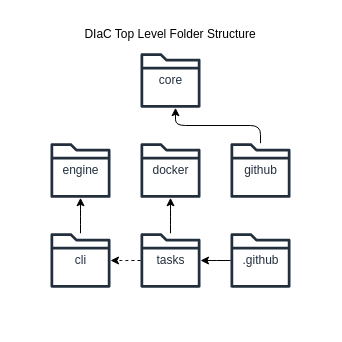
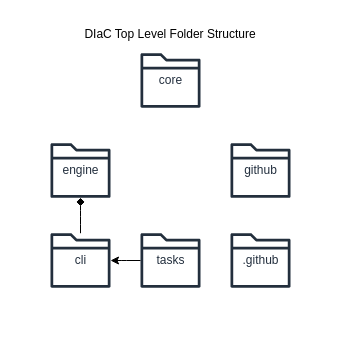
- <mxCell id="12" source="7" target="3" parent="1" edge="1" style="rounded=1;orthogonalLoop=1;jettySize=auto;html=1;edgeStyle=orthogonalEdgeStyle"><mxGeometry relative="1" as="geometry"><Array as="points"><mxPoint x="260" y="125" /><mxPoint x="175" y="125" /></Array></mxGeometry></mxCell>
- <mxCell style="shape=mxgraph.aws4.folder;fillColor=#232F3D;verticalLabelPosition=middle;verticalAlign=middle;align=center;aspect=fixed;sketch=0;outlineConnect=0;fontColor=#232F3E;gradientColor=none;strokeColor=none;dashed=0;fontSize=12;fontStyle=0;pointerEvents=1;html=1;labelPosition=center" id="6" parent="4" value="docker" vertex="1"><mxGeometry as="geometry" width="60" height="60" x="90" y="0" /></mxCell>
- <mxCell id="13" source="9" target="5" parent="1" edge="1" style="rounded=1;orthogonalLoop=1;jettySize=auto;html=1;edgeStyle=orthogonalEdgeStyle"><mxGeometry relative="1" as="geometry"><Array as="points"><mxPoint x="80" y="215" /><mxPoint x="80" y="215" /></Array></mxGeometry></mxCell>
+ <mxCell id="13" source="9" target="5" parent="1" edge="1" style="rounded=1;orthogonalLoop=1;jettySize=auto;html=1;edgeStyle=orthogonalEdgeStyle;endArrow=diamond;"><mxGeometry relative="1" as="geometry"><Array as="points"><mxPoint x="80" y="215" /><mxPoint x="80" y="215" /></Array></mxGeometry></mxCell>
- <mxCell id="15" source="10" target="6" parent="1" edge="1" style="rounded=1;orthogonalLoop=1;jettySize=auto;html=1;edgeStyle=orthogonalEdgeStyle"><mxGeometry relative="1" as="geometry"><Array as="points"><mxPoint x="170" y="215" /><mxPoint x="170" y="215" /></Array></mxGeometry></mxCell>
- <mxCell id="14" source="10" target="9" parent="1" edge="1" style="rounded=1;orthogonalLoop=1;jettySize=auto;html=1;edgeStyle=orthogonalEdgeStyle;dashed=1;"><mxGeometry relative="1" as="geometry"><Array as="points"><mxPoint x="125" y="260" /><mxPoint x="125" y="260" /></Array></mxGeometry></mxCell>
+ <mxCell id="14" source="10" target="9" parent="1" edge="1" style="rounded=1;orthogonalLoop=1;jettySize=auto;html=1;edgeStyle=orthogonalEdgeStyle"><mxGeometry relative="1" as="geometry"><Array as="points"><mxPoint x="125" y="260" /><mxPoint x="125" y="260" /></Array></mxGeometry></mxCell>
- <mxCell id="16" source="11" target="10" parent="1" edge="1" style="rounded=1;orthogonalLoop=1;jettySize=auto;html=1;edgeStyle=orthogonalEdgeStyle"><mxGeometry relative="1" as="geometry"><Array as="points"><mxPoint x="215" y="260" /><mxPoint x="215" y="260" /></Array></mxGeometry></mxCell>
